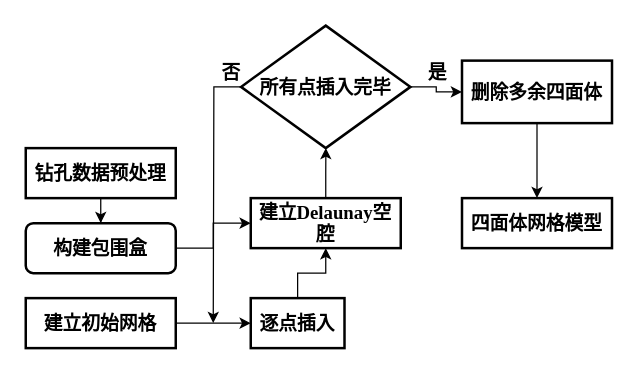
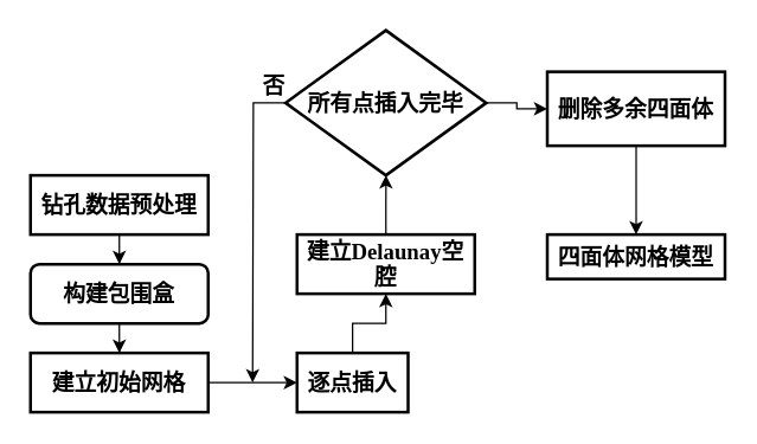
- <mxCell id="19" value="是" style="text;html=1;align=center;verticalAlign=middle;resizable=0;points=[];autosize=1;fontStyle=1;fontFamily=Tahoma;fontSize=15;" parent="1" vertex="1"><mxGeometry x="336" y="46" width="25" height="22" as="geometry" /></mxCell>
- <mxCell id="16" value="四面体网格模型" style="whiteSpace=wrap;html=1;fontStyle=1;strokeWidth=2;gradientDirection=north;fontFamily=Tahoma;fontSize=15;" parent="1" vertex="1"><mxGeometry x="369" y="158" width="120" height="40" as="geometry" /></mxCell>
+ <mxCell id="16" value="四面体网格模型" style="whiteSpace=wrap;html=1;fontStyle=1;strokeWidth=2;gradientDirection=north;fontFamily=Tahoma;fontSize=15;" parent="1" vertex="1"><mxGeometry x="369" y="158" width="120" height="30" as="geometry" /></mxCell>
- <mxCell id="4" value="" style="edgeStyle=orthogonalEdgeStyle;rounded=0;orthogonalLoop=1;jettySize=auto;html=1;fontStyle=1;fontFamily=Tahoma;fontSize=15;" parent="1" source="5" target="11" edge="1"><mxGeometry relative="1" as="geometry" /></mxCell>
+ <mxCell id="4" value="" style="edgeStyle=orthogonalEdgeStyle;rounded=0;orthogonalLoop=1;jettySize=auto;html=1;fontStyle=1;fontFamily=Tahoma;fontSize=15;" parent="1" source="5" target="7" edge="1"><mxGeometry relative="1" as="geometry" /></mxCell>
